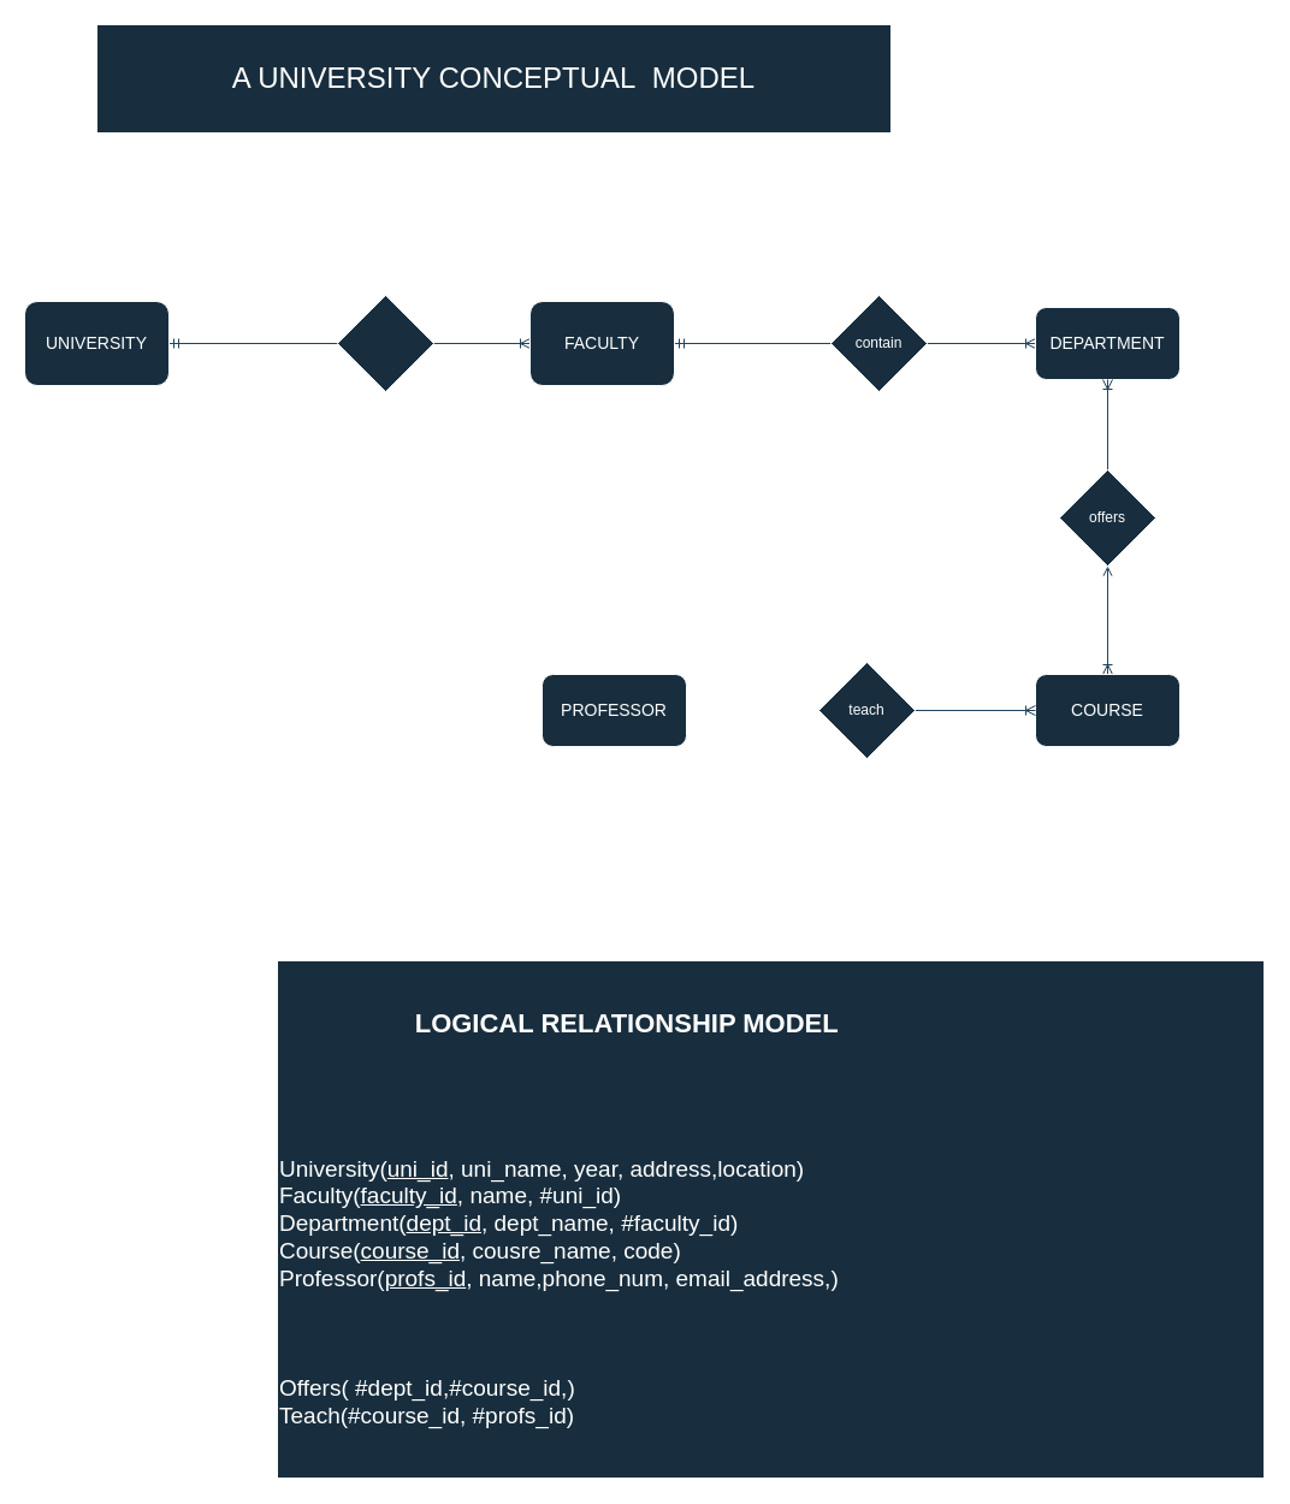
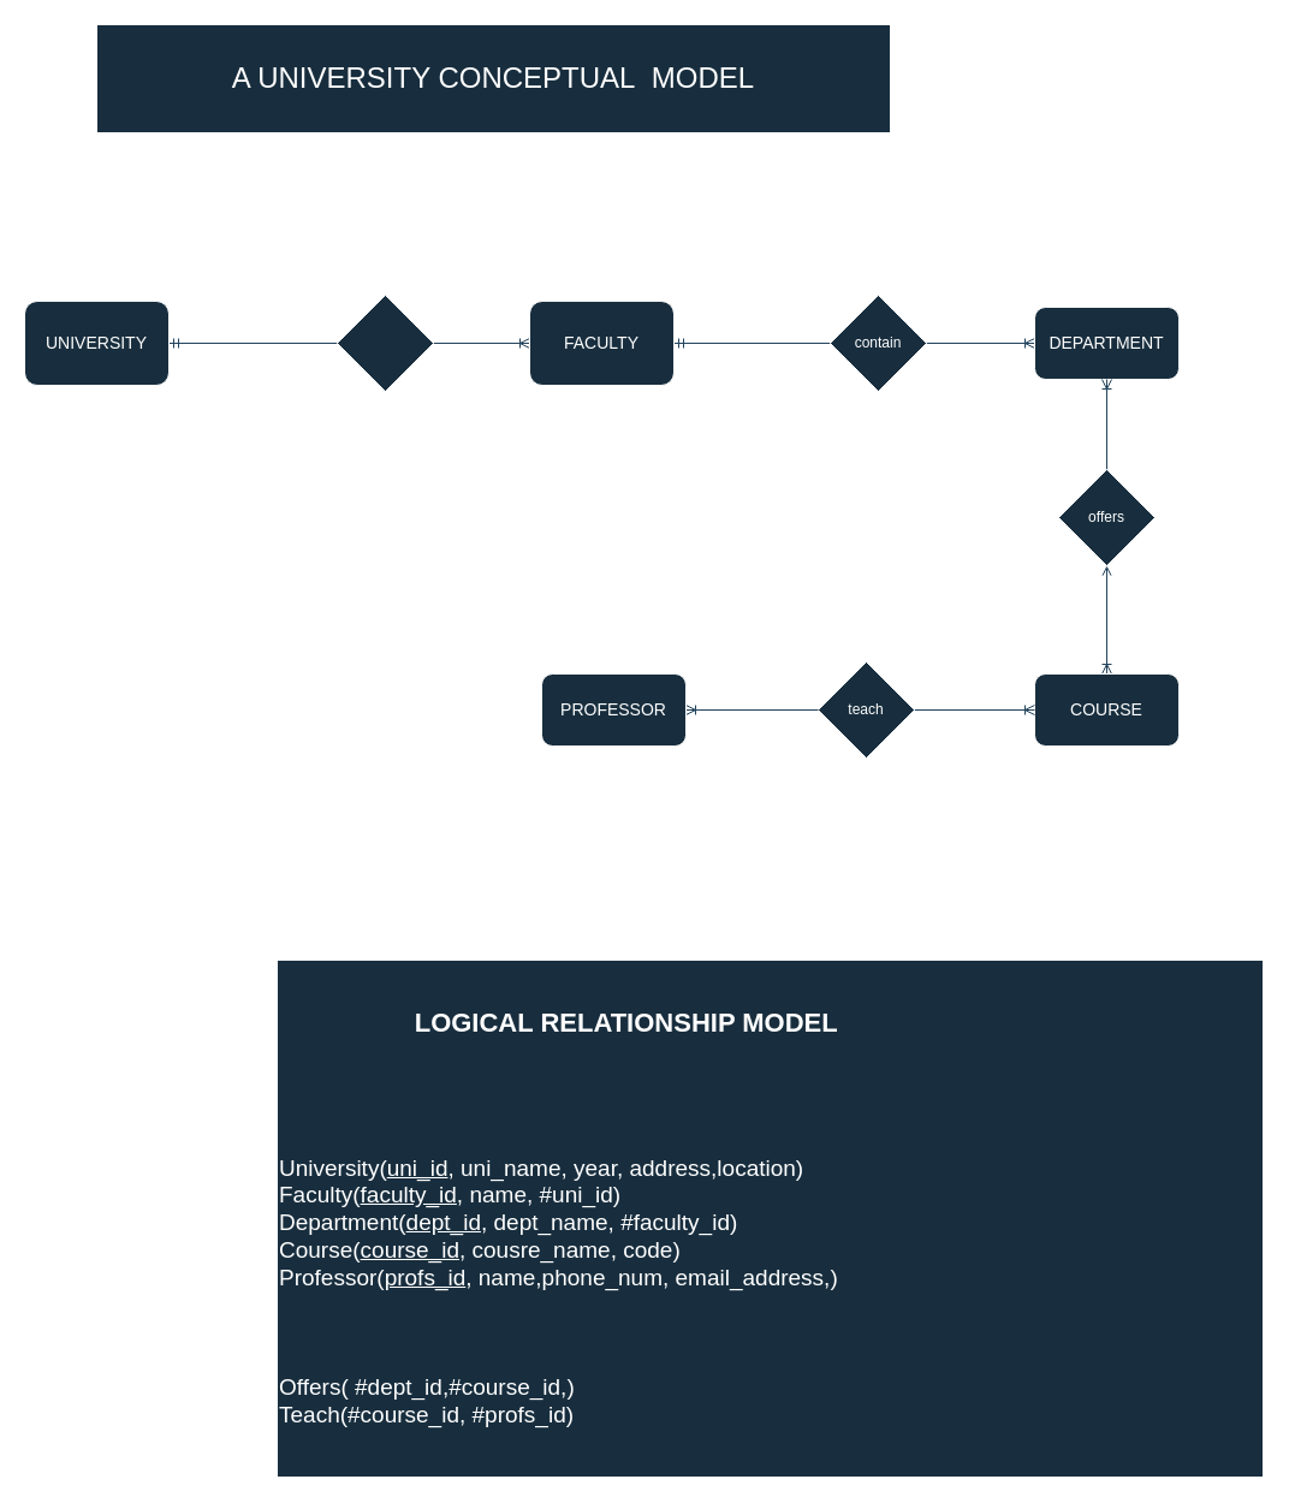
+ <mxCell id="18" value="" style="edgeStyle=orthogonalEdgeStyle;rounded=0;orthogonalLoop=1;jettySize=auto;html=1;labelBackgroundColor=none;strokeColor=#23445D;fontColor=default;endArrow=none;startFill=0;startArrow=ERoneToMany;" edge="1" parent="1" source="19" target="17"><mxGeometry relative="1" as="geometry" /></mxCell>
